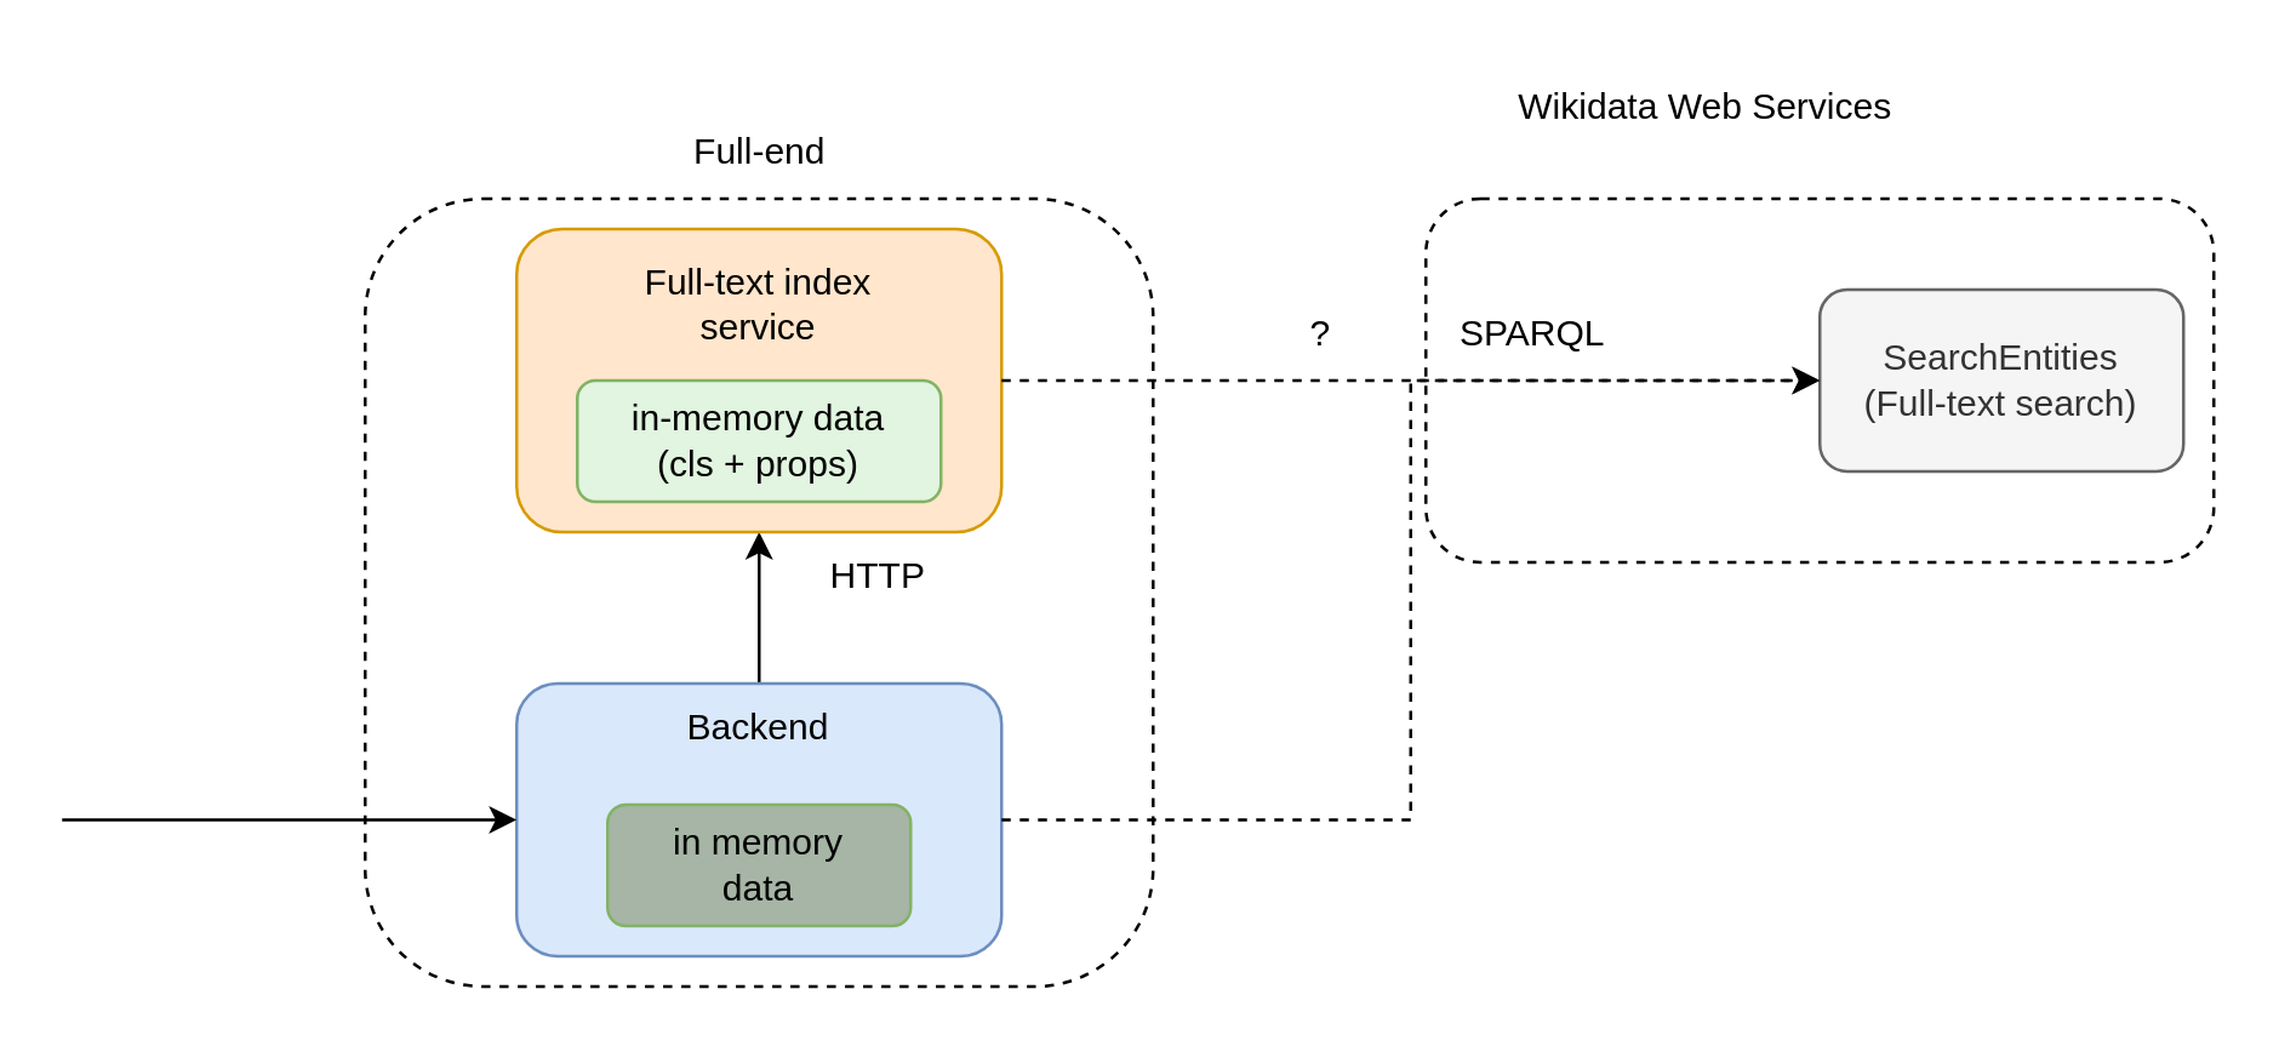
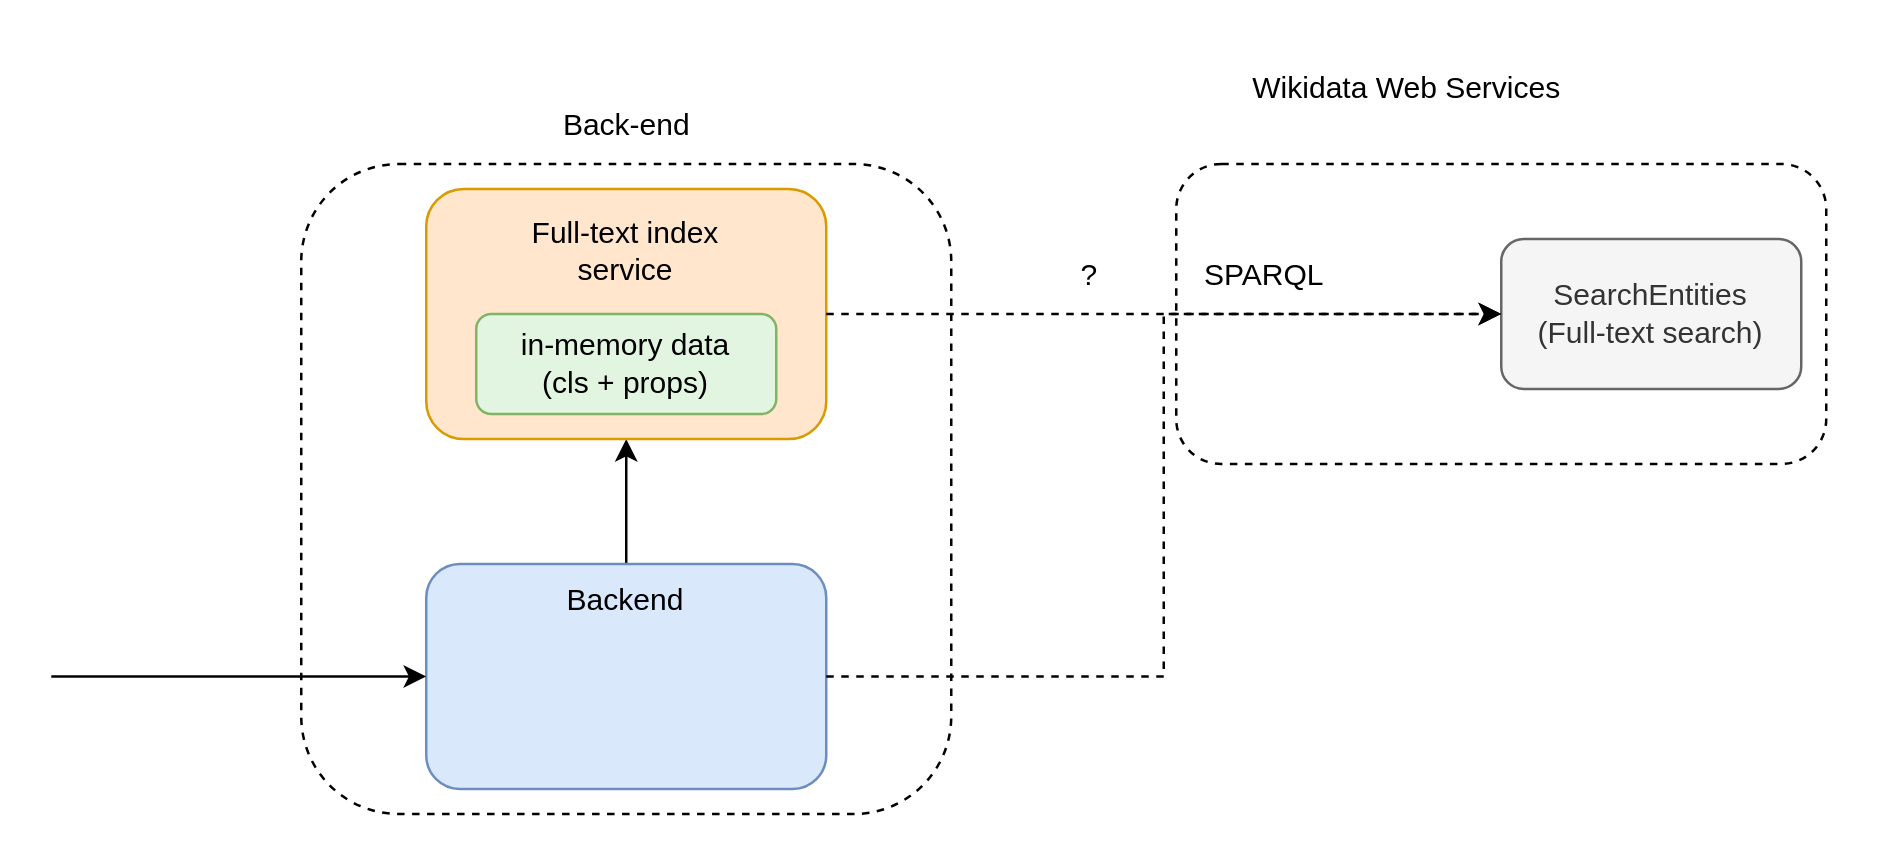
- <mxCell id="6" value="Full-end" style="text;html=1;align=center;verticalAlign=middle;resizable=0;points=[];autosize=1;strokeColor=none;fillColor=none;" parent="1" vertex="1"><mxGeometry x="210" y="35" width="80" height="30" as="geometry" /></mxCell>
+ <mxCell id="6" value="Back-end" style="text;html=1;align=center;verticalAlign=middle;resizable=0;points=[];autosize=1;strokeColor=none;fillColor=none;" parent="1" vertex="1"><mxGeometry x="210" y="35" width="80" height="30" as="geometry" /></mxCell>
- <mxCell id="15" value="HTTP" style="text;html=1;align=center;verticalAlign=middle;resizable=0;points=[];autosize=1;strokeColor=none;fillColor=none;" parent="1" vertex="1"><mxGeometry x="264" y="175" width="50" height="30" as="geometry" /></mxCell>
- <mxCell id="18" value="&lt;div&gt;in memory&lt;/div&gt;&lt;div&gt;data&lt;br&gt;&lt;/div&gt;" style="rounded=1;whiteSpace=wrap;html=1;fillColor=#A6B5A5;strokeColor=#82b366;" vertex="1" parent="1"><mxGeometry x="200" y="265" width="100" height="40" as="geometry" /></mxCell>
